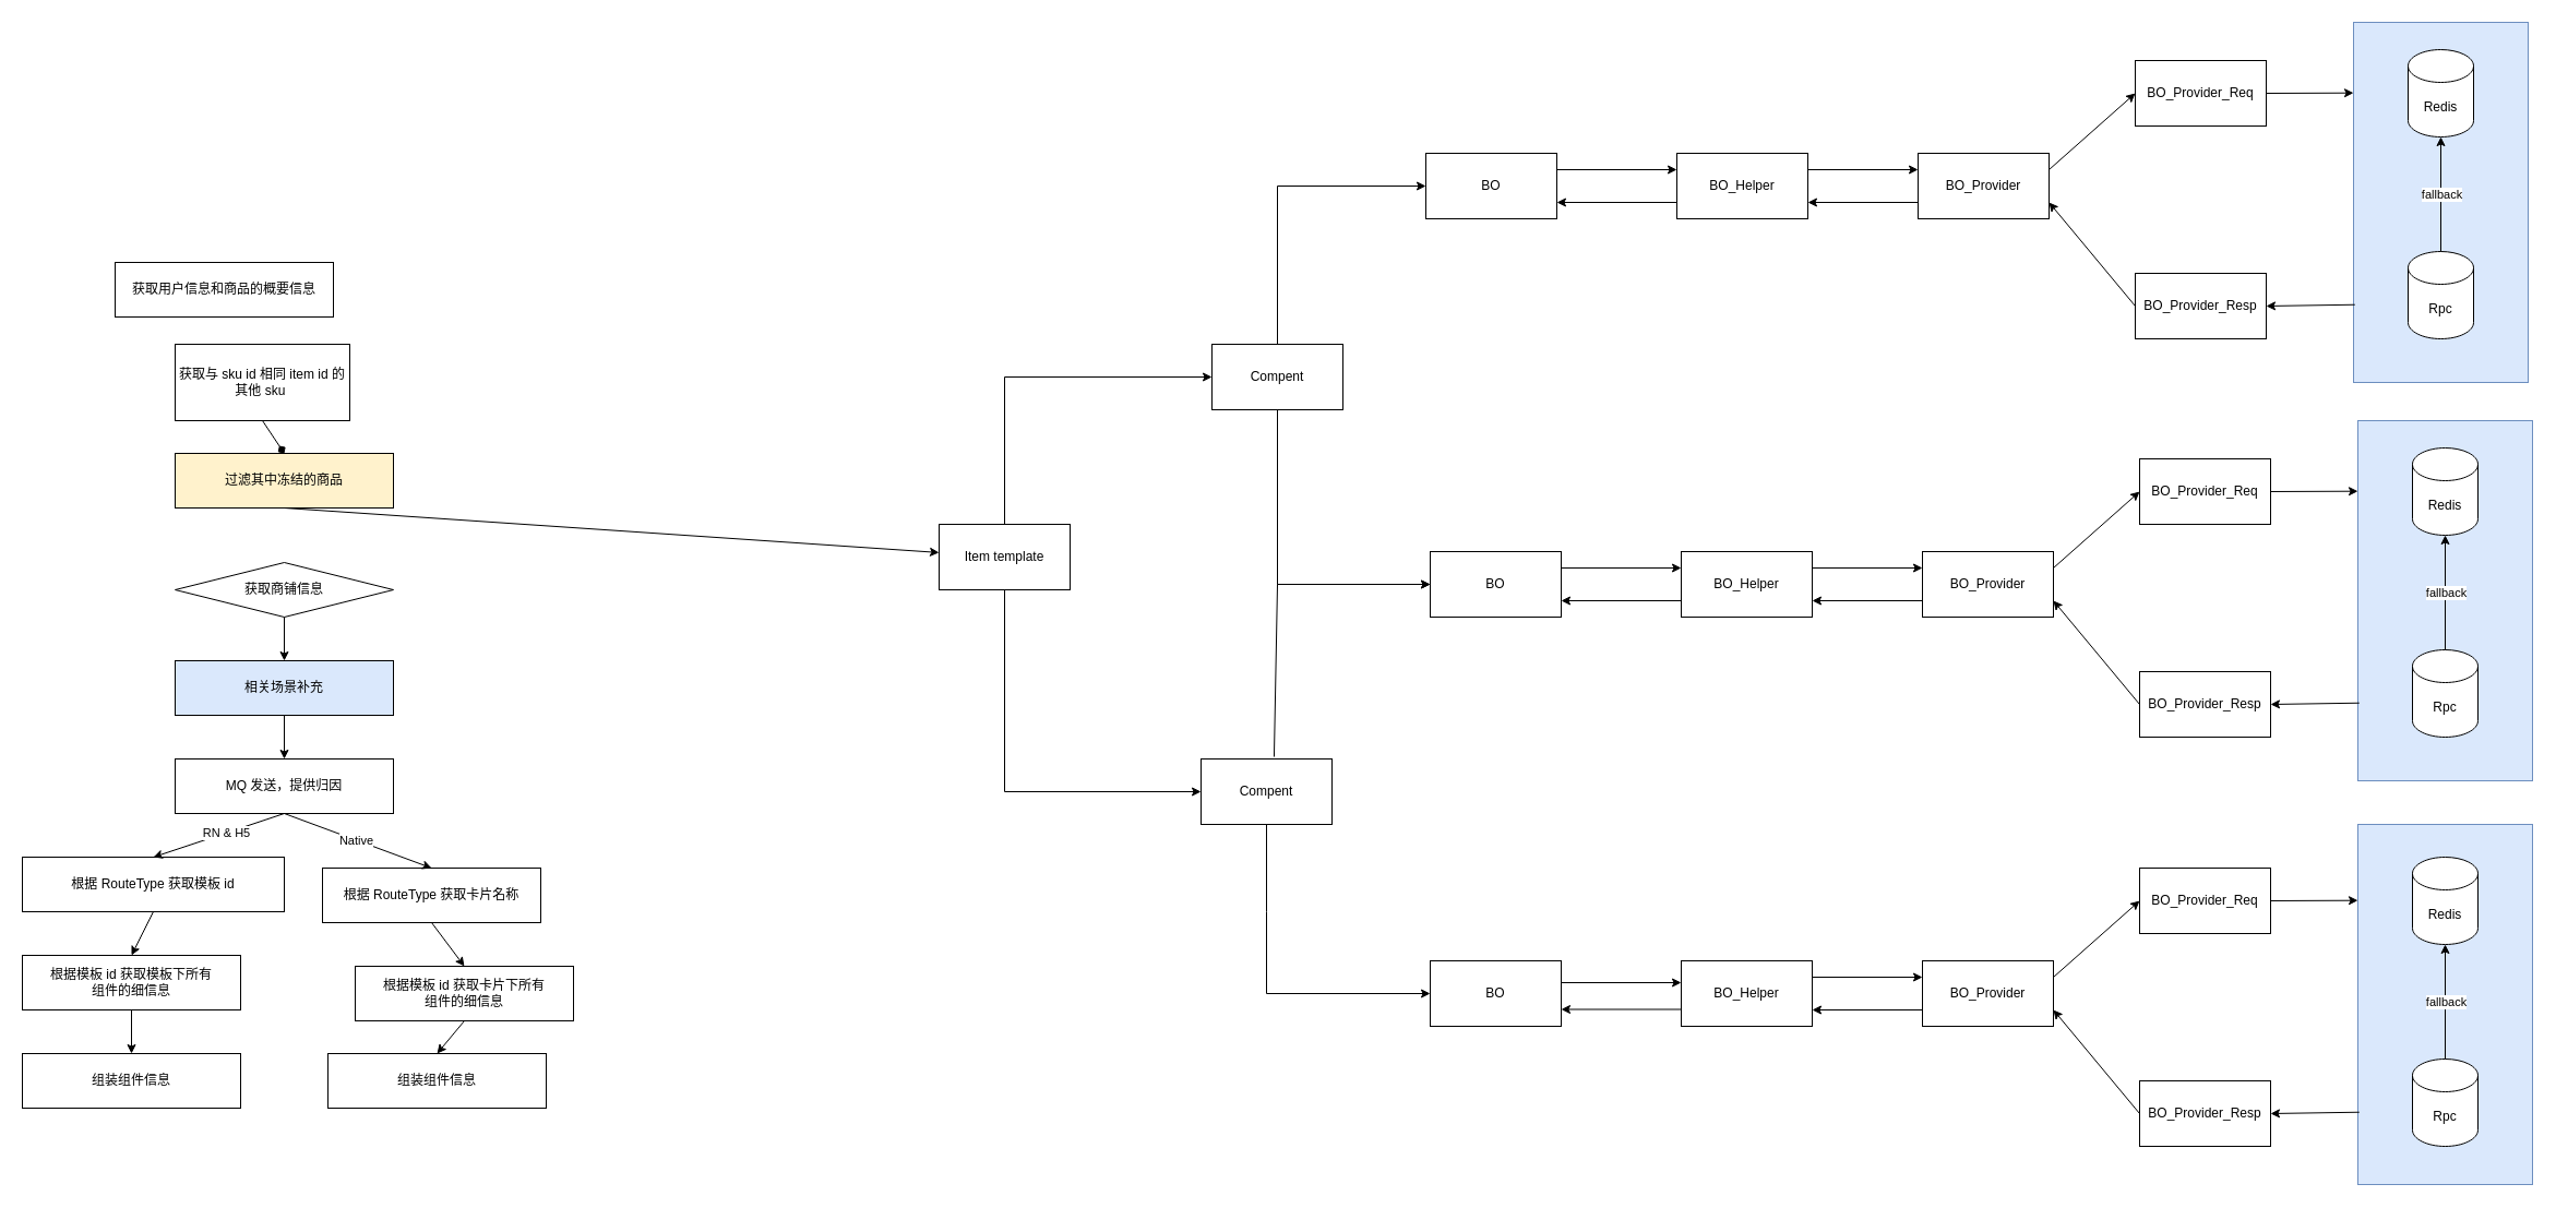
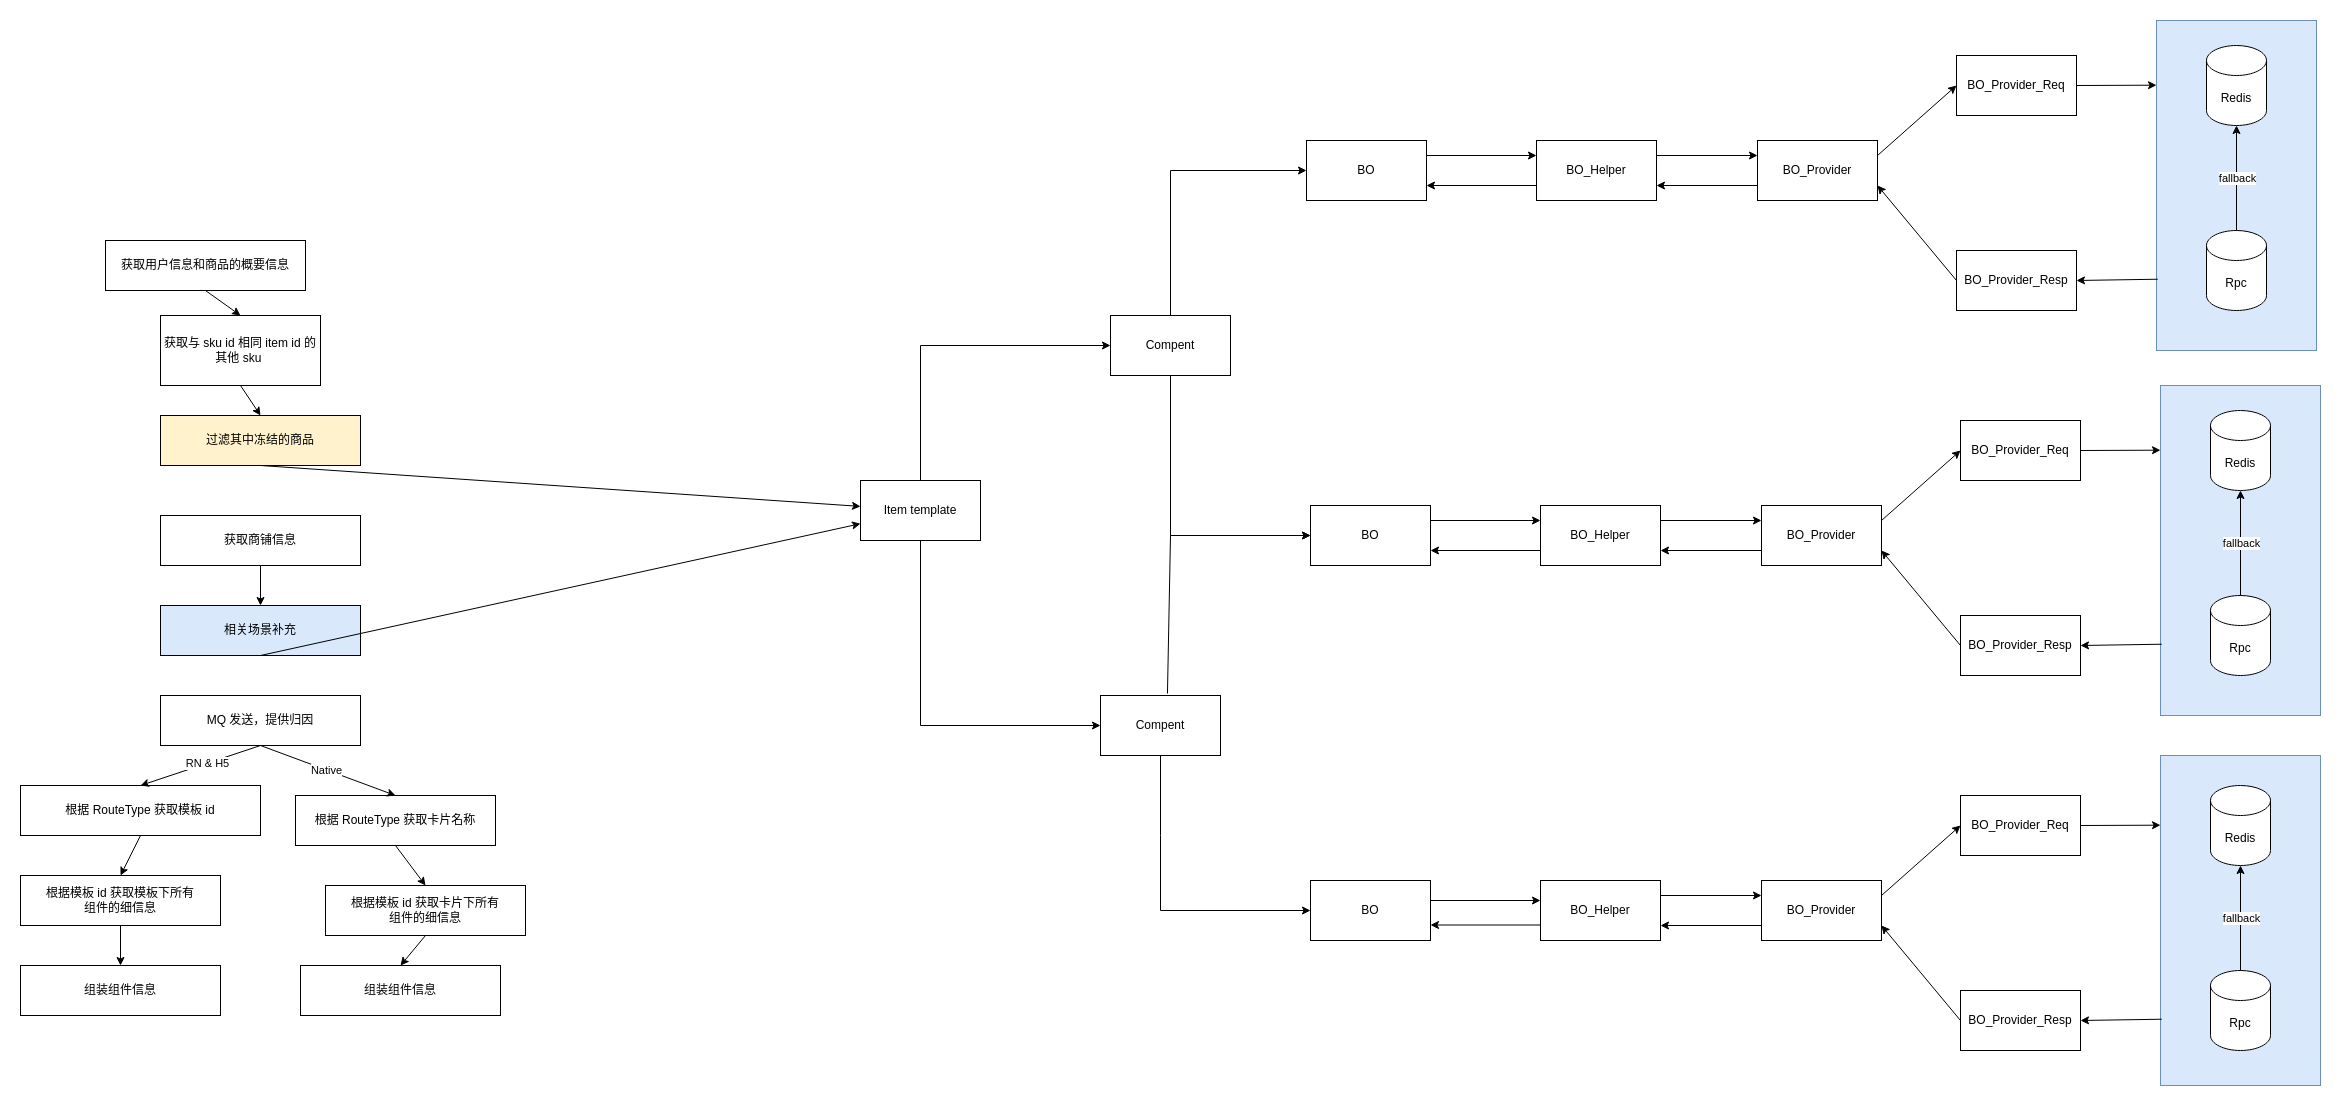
+ <mxCell id="10" value="" style="endArrow=classic;html=1;rounded=0;exitX=0.5;exitY=1;exitDx=0;exitDy=0;entryX=0.5;entryY=0;entryDx=0;entryDy=0;" parent="1" source="2" target="3" edge="1"><mxGeometry width="50" height="50" relative="1" as="geometry"><mxPoint x="640" y="535" as="sourcePoint" /><mxPoint x="690" y="485" as="targetPoint" /></mxGeometry></mxCell>
- <mxCell id="11" value="" style="endArrow=diamond;html=1;rounded=0;exitX=0.5;exitY=1;exitDx=0;exitDy=0;entryX=0.5;entryY=0;entryDx=0;entryDy=0;" parent="1" source="3" target="4" edge="1"><mxGeometry width="50" height="50" relative="1" as="geometry"><mxPoint x="640" y="675" as="sourcePoint" /><mxPoint x="690" y="625" as="targetPoint" /></mxGeometry></mxCell>
+ <mxCell id="11" value="" style="endArrow=classic;html=1;rounded=0;exitX=0.5;exitY=1;exitDx=0;exitDy=0;entryX=0.5;entryY=0;entryDx=0;entryDy=0;" parent="1" source="3" target="4" edge="1"><mxGeometry width="50" height="50" relative="1" as="geometry"><mxPoint x="640" y="675" as="sourcePoint" /><mxPoint x="690" y="625" as="targetPoint" /></mxGeometry></mxCell>
- <mxCell id="5" value="获取商铺信息" style="rhombus;whiteSpace=wrap;html=1;" parent="1" vertex="1"><mxGeometry x="160" y="515" width="200" height="50" as="geometry" /></mxCell>
+ <mxCell id="5" value="获取商铺信息" style="rounded=0;whiteSpace=wrap;html=1;" parent="1" vertex="1"><mxGeometry x="160" y="515" width="200" height="50" as="geometry" /></mxCell>
- <mxCell id="14" value="" style="endArrow=classic;html=1;rounded=0;exitX=0.5;exitY=1;exitDx=0;exitDy=0;entryX=0.5;entryY=0;entryDx=0;entryDy=0;" parent="1" source="6" target="7" edge="1"><mxGeometry width="50" height="50" relative="1" as="geometry"><mxPoint x="640" y="935" as="sourcePoint" /><mxPoint x="690" y="885" as="targetPoint" /></mxGeometry></mxCell>
+ <mxCell id="14" value="" style="endArrow=classic;html=1;rounded=0;exitX=0.5;exitY=1;exitDx=0;exitDy=0;" parent="1" source="6" target="67" edge="1"><mxGeometry width="50" height="50" relative="1" as="geometry"><mxPoint x="640" y="935" as="sourcePoint" /><mxPoint x="690" y="885" as="targetPoint" /></mxGeometry></mxCell>
